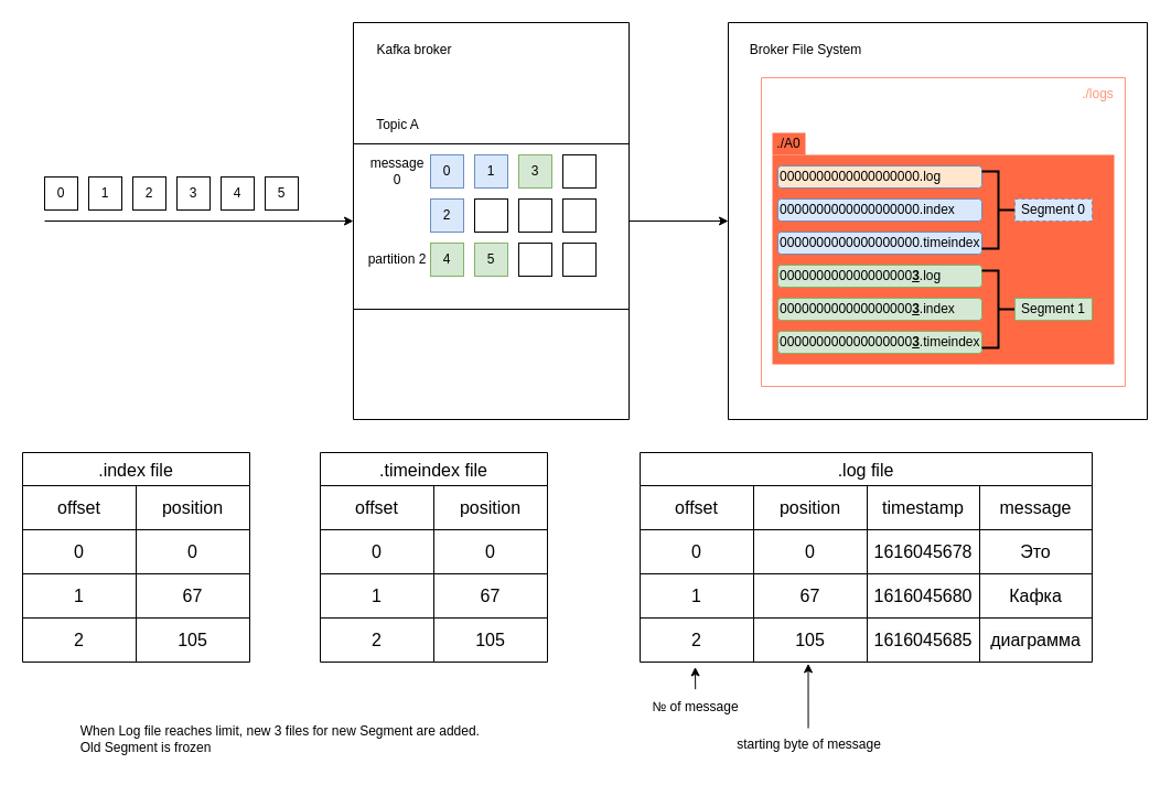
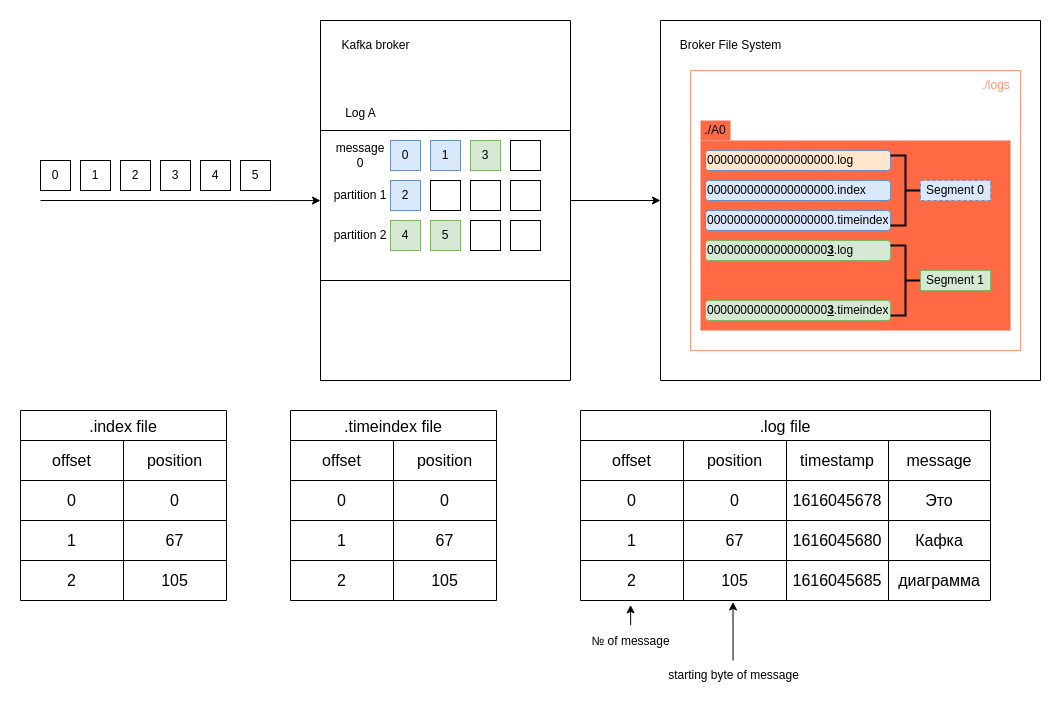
- <mxCell id="20" value="Topic A" style="text;html=1;align=center;verticalAlign=middle;resizable=0;points=[];autosize=1;strokeColor=none;fillColor=none;" vertex="1" parent="1"><mxGeometry x="330" y="98" width="60" height="30" as="geometry" /></mxCell>
+ <mxCell id="20" value="Log A" style="text;html=1;align=center;verticalAlign=middle;resizable=0;points=[];autosize=1;strokeColor=none;fillColor=none;" vertex="1" parent="1"><mxGeometry x="330" y="98" width="60" height="30" as="geometry" /></mxCell>
+ <mxCell id="18" value="partition 1" style="text;html=1;strokeColor=none;fillColor=none;align=center;verticalAlign=middle;whiteSpace=wrap;rounded=0;" vertex="1" parent="2"><mxGeometry x="10" y="160" width="60" height="30" as="geometry" /></mxCell>
- <mxCell id="36" value="000000000000000000&lt;b&gt;&lt;u&gt;3&lt;/u&gt;&lt;/b&gt;.index" style="rounded=1;whiteSpace=wrap;html=1;fillColor=#d5e8d4;strokeColor=#82b366;align=left;" vertex="1" parent="28"><mxGeometry x="15" y="200" width="185" height="20" as="geometry" /></mxCell>
- <mxCell id="96" value="When Log file reaches limit, new 3 files for new Segment are added.&amp;nbsp;&lt;br&gt;&lt;div style=&quot;text-align: left;&quot;&gt;Old Segment is frozen&lt;/div&gt;" style="text;html=1;align=center;verticalAlign=middle;resizable=0;points=[];autosize=1;strokeColor=none;fillColor=none;" vertex="1" parent="1"><mxGeometry x="60" y="650" width="390" height="40" as="geometry" /></mxCell>
